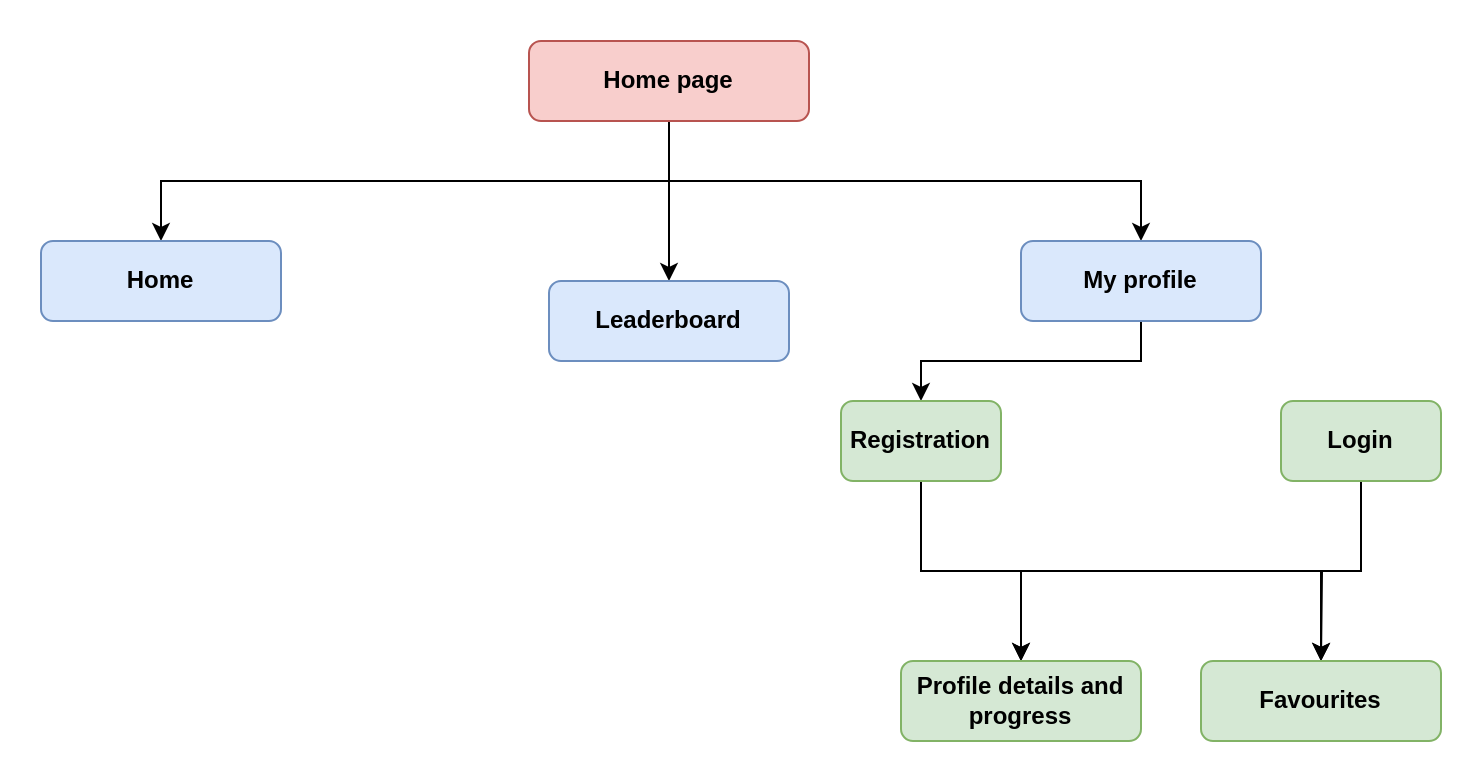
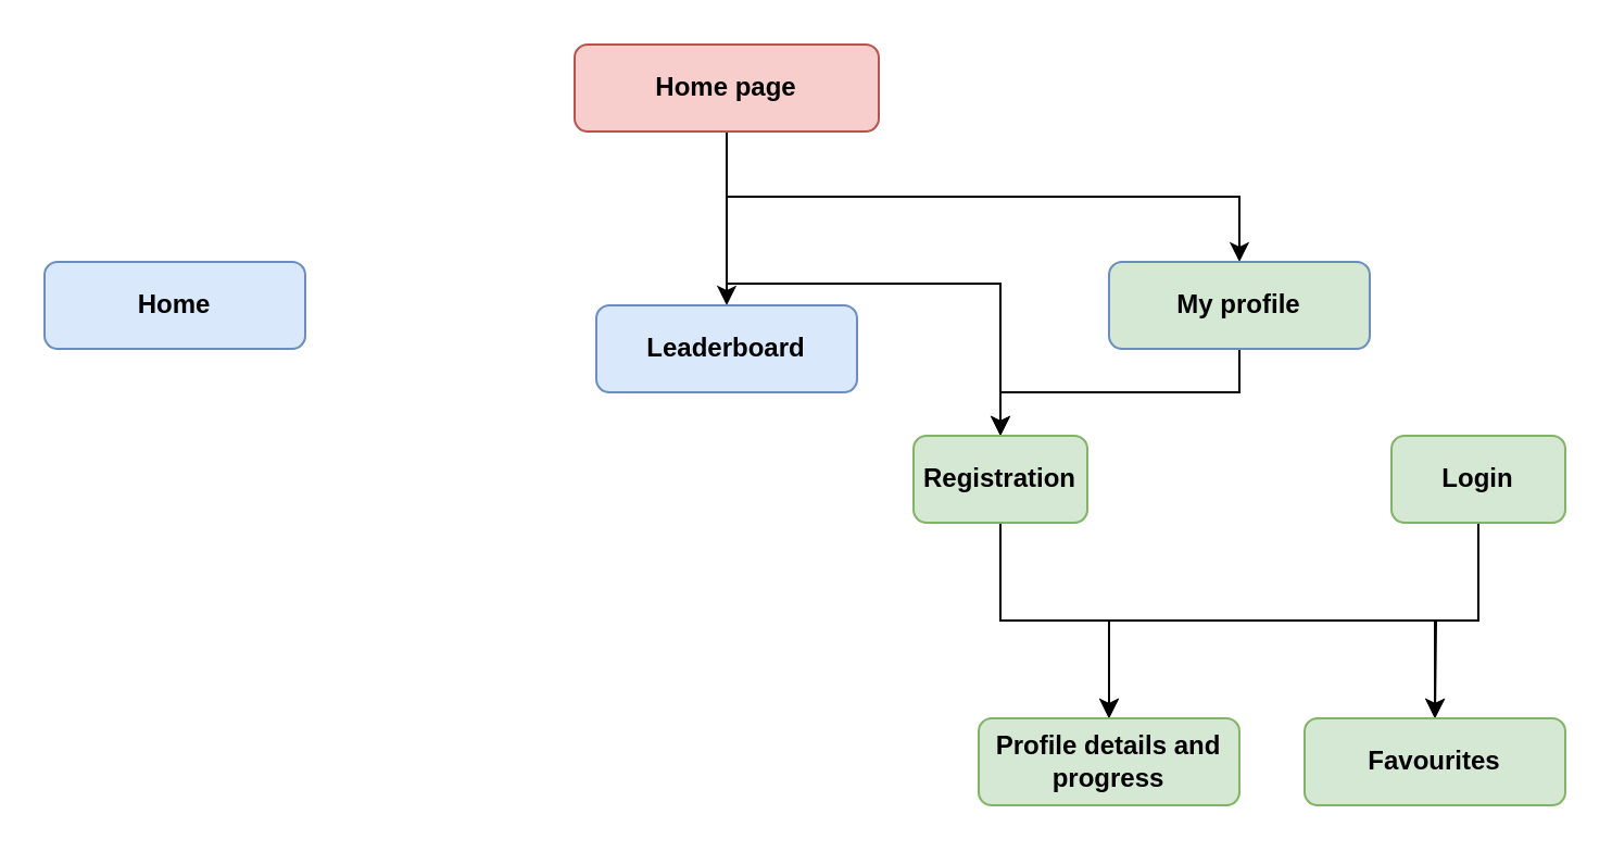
- <mxCell id="3" style="edgeStyle=orthogonalEdgeStyle;rounded=0;orthogonalLoop=1;jettySize=auto;html=1;exitX=0.5;exitY=1;exitDx=0;exitDy=0;" parent="1" source="5" target="8" edge="1"><mxGeometry relative="1" as="geometry" /></mxCell>
+ <mxCell id="3" style="edgeStyle=orthogonalEdgeStyle;rounded=0;orthogonalLoop=1;jettySize=auto;html=1;exitX=0.5;exitY=1;exitDx=0;exitDy=0;" parent="1" source="5" target="12" edge="1"><mxGeometry relative="1" as="geometry" /></mxCell>
- <mxCell id="7" value="My profile" style="rounded=1;whiteSpace=wrap;html=1;fillColor=#dae8fc;strokeColor=#6c8ebf;fontStyle=1" parent="1" vertex="1"><mxGeometry x="510" y="120" width="120" height="40" as="geometry" /></mxCell>
+ <mxCell id="7" value="My profile" style="rounded=1;whiteSpace=wrap;html=1;fillColor=#d5e8d4;strokeColor=#6c8ebf;fontStyle=1;" parent="1" vertex="1"><mxGeometry x="510" y="120" width="120" height="40" as="geometry" /></mxCell>
